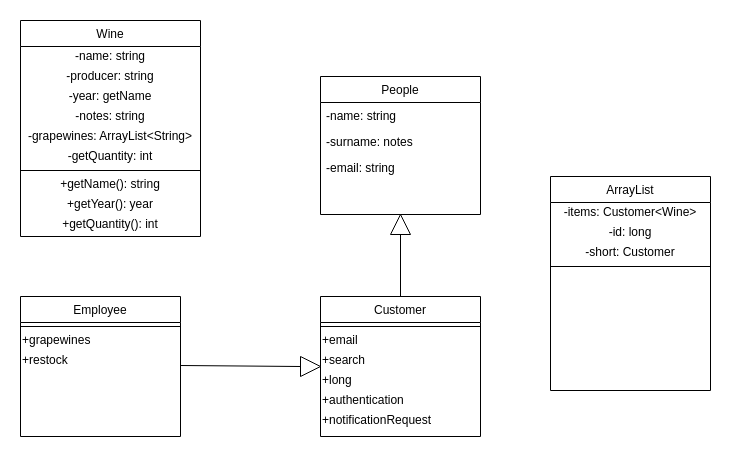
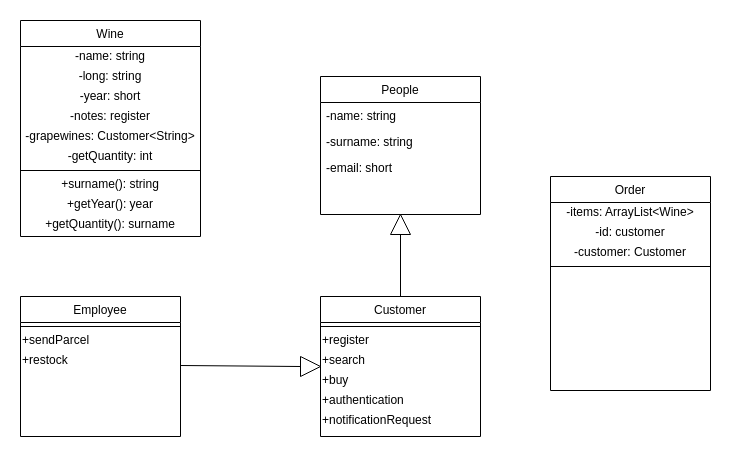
- <mxCell id="23" value="-producer: string" style="text;html=1;strokeColor=none;fillColor=none;align=center;verticalAlign=middle;whiteSpace=wrap;rounded=0;" parent="21" vertex="1"><mxGeometry y="46" width="180" height="20" as="geometry" /></mxCell>
+ <mxCell id="23" value="-long: string" style="text;html=1;strokeColor=none;fillColor=none;align=center;verticalAlign=middle;whiteSpace=wrap;rounded=0;" parent="21" vertex="1"><mxGeometry y="46" width="180" height="20" as="geometry" /></mxCell>
- <mxCell id="24" value="-year: getName" style="text;html=1;strokeColor=none;fillColor=none;align=center;verticalAlign=middle;whiteSpace=wrap;rounded=0;" parent="21" vertex="1"><mxGeometry y="66" width="180" height="20" as="geometry" /></mxCell>
+ <mxCell id="24" value="-year: short" style="text;html=1;strokeColor=none;fillColor=none;align=center;verticalAlign=middle;whiteSpace=wrap;rounded=0;" parent="21" vertex="1"><mxGeometry y="66" width="180" height="20" as="geometry" /></mxCell>
- <mxCell id="25" value="-notes: string" style="text;html=1;strokeColor=none;fillColor=none;align=center;verticalAlign=middle;whiteSpace=wrap;rounded=0;" parent="21" vertex="1"><mxGeometry y="86" width="180" height="20" as="geometry" /></mxCell>
+ <mxCell id="25" value="-notes: register" style="text;html=1;strokeColor=none;fillColor=none;align=center;verticalAlign=middle;whiteSpace=wrap;rounded=0;" parent="21" vertex="1"><mxGeometry y="86" width="180" height="20" as="geometry" /></mxCell>
- <mxCell id="26" value="-grapewines: ArrayList&amp;lt;String&amp;gt;" style="text;html=1;strokeColor=none;fillColor=none;align=center;verticalAlign=middle;whiteSpace=wrap;rounded=0;" parent="21" vertex="1"><mxGeometry y="106" width="180" height="20" as="geometry" /></mxCell>
+ <mxCell id="26" value="-grapewines: Customer&amp;lt;String&amp;gt;" style="text;html=1;strokeColor=none;fillColor=none;align=center;verticalAlign=middle;whiteSpace=wrap;rounded=0;" parent="21" vertex="1"><mxGeometry y="106" width="180" height="20" as="geometry" /></mxCell>
- <mxCell id="4" value="-surname: notes" style="text;align=left;verticalAlign=top;spacingLeft=4;spacingRight=4;overflow=hidden;rotatable=0;points=[[0,0.5],[1,0.5]];portConstraint=eastwest;rounded=0;shadow=0;html=0;" parent="2" vertex="1"><mxGeometry y="52" width="160" height="26" as="geometry" /></mxCell>
+ <mxCell id="4" value="-surname: string" style="text;align=left;verticalAlign=top;spacingLeft=4;spacingRight=4;overflow=hidden;rotatable=0;points=[[0,0.5],[1,0.5]];portConstraint=eastwest;rounded=0;shadow=0;html=0;" parent="2" vertex="1"><mxGeometry y="52" width="160" height="26" as="geometry" /></mxCell>
- <mxCell id="5" value="-email: string" style="text;align=left;verticalAlign=top;spacingLeft=4;spacingRight=4;overflow=hidden;rotatable=0;points=[[0,0.5],[1,0.5]];portConstraint=eastwest;rounded=0;shadow=0;html=0;" parent="2" vertex="1"><mxGeometry y="78" width="160" height="26" as="geometry" /></mxCell>
+ <mxCell id="5" value="-email: short" style="text;align=left;verticalAlign=top;spacingLeft=4;spacingRight=4;overflow=hidden;rotatable=0;points=[[0,0.5],[1,0.5]];portConstraint=eastwest;rounded=0;shadow=0;html=0;" parent="2" vertex="1"><mxGeometry y="78" width="160" height="26" as="geometry" /></mxCell>
- <mxCell id="29" value="+getName(): string" style="text;html=1;strokeColor=none;fillColor=none;align=center;verticalAlign=middle;whiteSpace=wrap;rounded=0;" parent="21" vertex="1"><mxGeometry y="154" width="180" height="20" as="geometry" /></mxCell>
+ <mxCell id="29" value="+surname(): string" style="text;html=1;strokeColor=none;fillColor=none;align=center;verticalAlign=middle;whiteSpace=wrap;rounded=0;" parent="21" vertex="1"><mxGeometry y="154" width="180" height="20" as="geometry" /></mxCell>
- <mxCell id="32" value="ArrayList" style="swimlane;fontStyle=0;align=center;verticalAlign=top;childLayout=stackLayout;horizontal=1;startSize=26;horizontalStack=0;resizeParent=1;resizeLast=0;collapsible=1;marginBottom=0;rounded=0;shadow=0;strokeWidth=1;" parent="1" vertex="1"><mxGeometry x="550" y="176" width="160" height="214" as="geometry"><mxRectangle x="80" y="360" width="160" height="26" as="alternateBounds" /></mxGeometry></mxCell>
+ <mxCell id="32" value="Order" style="swimlane;fontStyle=0;align=center;verticalAlign=top;childLayout=stackLayout;horizontal=1;startSize=26;horizontalStack=0;resizeParent=1;resizeLast=0;collapsible=1;marginBottom=0;rounded=0;shadow=0;strokeWidth=1;" parent="1" vertex="1"><mxGeometry x="550" y="176" width="160" height="214" as="geometry"><mxRectangle x="80" y="360" width="160" height="26" as="alternateBounds" /></mxGeometry></mxCell>
- <mxCell id="33" value="-items: Customer&amp;lt;Wine&amp;gt;" style="text;html=1;strokeColor=none;fillColor=none;align=center;verticalAlign=middle;whiteSpace=wrap;rounded=0;" parent="32" vertex="1"><mxGeometry y="26" width="160" height="20" as="geometry" /></mxCell>
+ <mxCell id="33" value="-items: ArrayList&amp;lt;Wine&amp;gt;" style="text;html=1;strokeColor=none;fillColor=none;align=center;verticalAlign=middle;whiteSpace=wrap;rounded=0;" parent="32" vertex="1"><mxGeometry y="26" width="160" height="20" as="geometry" /></mxCell>
- <mxCell id="31" value="+getQuantity(): int" style="text;html=1;strokeColor=none;fillColor=none;align=center;verticalAlign=middle;whiteSpace=wrap;rounded=0;" parent="21" vertex="1"><mxGeometry y="194" width="180" height="20" as="geometry" /></mxCell>
+ <mxCell id="31" value="+getQuantity(): surname" style="text;html=1;strokeColor=none;fillColor=none;align=center;verticalAlign=middle;whiteSpace=wrap;rounded=0;" parent="21" vertex="1"><mxGeometry y="194" width="180" height="20" as="geometry" /></mxCell>
- <mxCell id="34" value="-id: long" style="text;html=1;strokeColor=none;fillColor=none;align=center;verticalAlign=middle;whiteSpace=wrap;rounded=0;" parent="32" vertex="1"><mxGeometry y="46" width="160" height="20" as="geometry" /></mxCell>
+ <mxCell id="34" value="-id: customer" style="text;html=1;strokeColor=none;fillColor=none;align=center;verticalAlign=middle;whiteSpace=wrap;rounded=0;" parent="32" vertex="1"><mxGeometry y="46" width="160" height="20" as="geometry" /></mxCell>
- <mxCell id="35" value="-short: Customer" style="text;html=1;strokeColor=none;fillColor=none;align=center;verticalAlign=middle;whiteSpace=wrap;rounded=0;" parent="32" vertex="1"><mxGeometry y="66" width="160" height="20" as="geometry" /></mxCell>
+ <mxCell id="35" value="-customer: Customer" style="text;html=1;strokeColor=none;fillColor=none;align=center;verticalAlign=middle;whiteSpace=wrap;rounded=0;" parent="32" vertex="1"><mxGeometry y="66" width="160" height="20" as="geometry" /></mxCell>
- <mxCell id="8" value="+grapewines" style="text;html=1;strokeColor=none;fillColor=none;align=left;verticalAlign=middle;whiteSpace=wrap;rounded=0;" parent="6" vertex="1"><mxGeometry y="34" width="160" height="20" as="geometry" /></mxCell>
+ <mxCell id="8" value="+sendParcel" style="text;html=1;strokeColor=none;fillColor=none;align=left;verticalAlign=middle;whiteSpace=wrap;rounded=0;" parent="6" vertex="1"><mxGeometry y="34" width="160" height="20" as="geometry" /></mxCell>
- <mxCell id="12" value="+email" style="text;html=1;align=left;verticalAlign=middle;resizable=0;points=[];autosize=1;" parent="10" vertex="1"><mxGeometry y="34" width="160" height="20" as="geometry" /></mxCell>
+ <mxCell id="12" value="+register" style="text;html=1;align=left;verticalAlign=middle;resizable=0;points=[];autosize=1;" parent="10" vertex="1"><mxGeometry y="34" width="160" height="20" as="geometry" /></mxCell>
- <mxCell id="14" value="&lt;span style=&quot;font-weight: normal&quot;&gt;+long&lt;/span&gt;" style="text;html=1;align=left;verticalAlign=middle;resizable=0;points=[];autosize=1;fontStyle=1" parent="10" vertex="1"><mxGeometry y="74" width="160" height="20" as="geometry" /></mxCell>
+ <mxCell id="14" value="&lt;span style=&quot;font-weight: normal&quot;&gt;+buy&lt;/span&gt;" style="text;html=1;align=left;verticalAlign=middle;resizable=0;points=[];autosize=1;fontStyle=1" parent="10" vertex="1"><mxGeometry y="74" width="160" height="20" as="geometry" /></mxCell>
